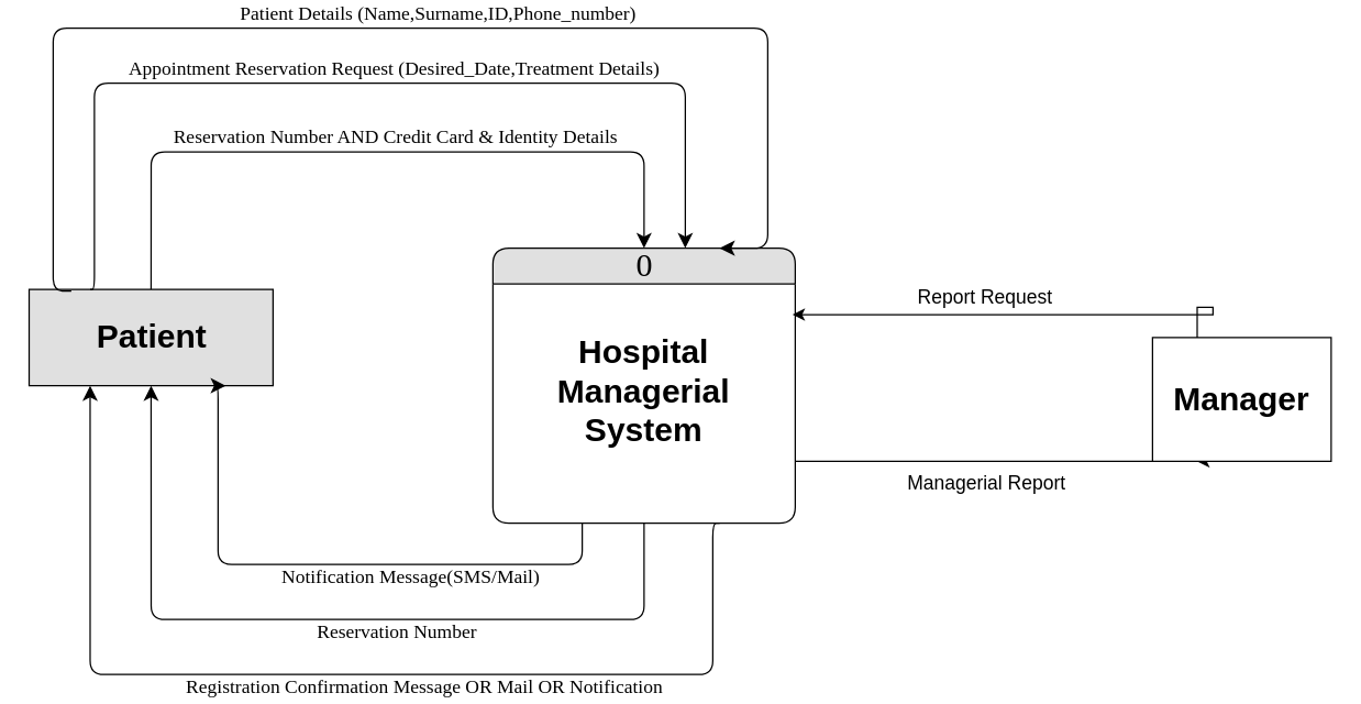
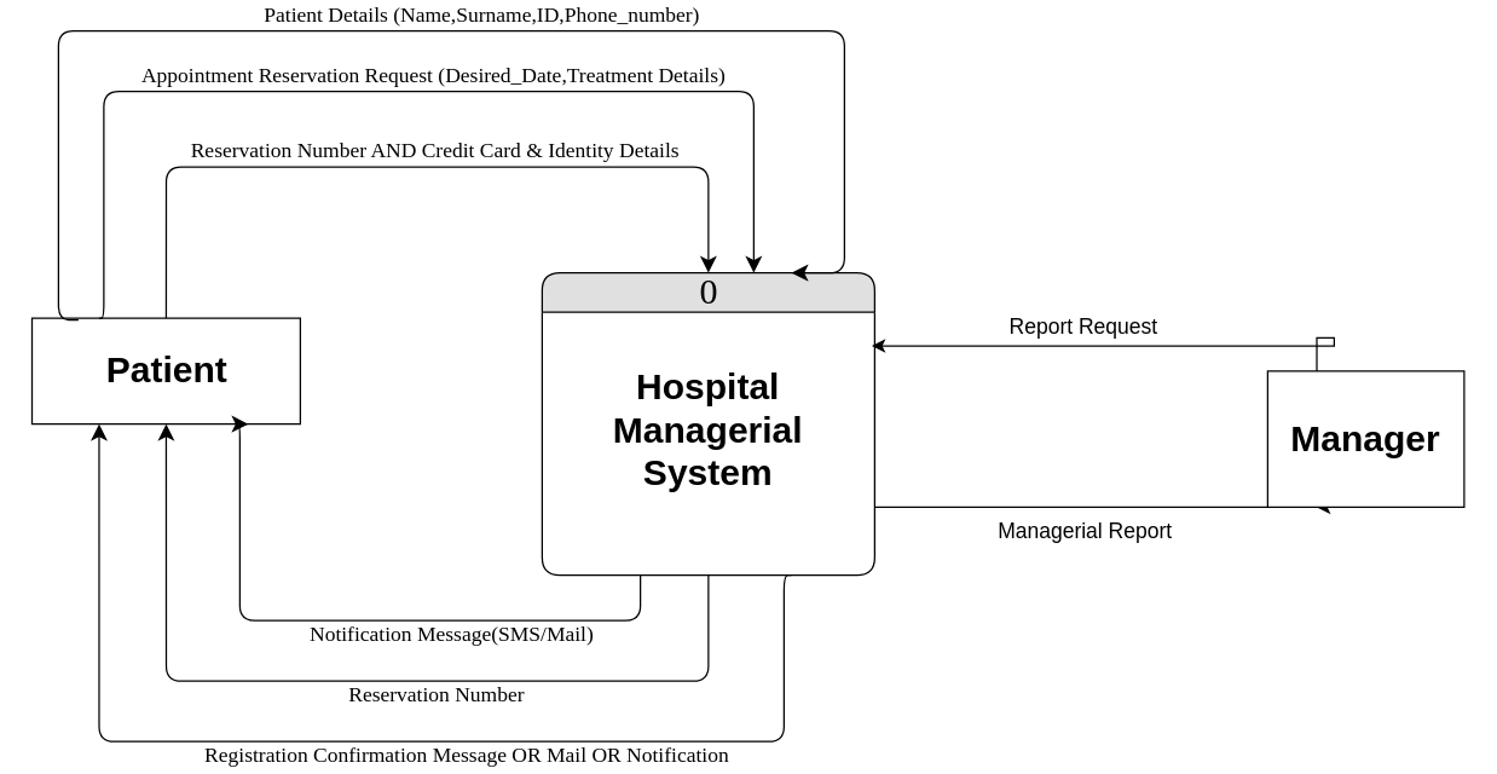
- <mxCell id="7" value="&lt;b&gt;Patient&lt;/b&gt;" style="rounded=0;whiteSpace=wrap;html=1;fontSize=24;fillColor=#e0e0e0;" parent="1" vertex="1"><mxGeometry x="20.5" y="210" width="177.5" height="70" as="geometry" /></mxCell>
+ <mxCell id="7" value="&lt;b&gt;Patient&lt;/b&gt;" style="rounded=0;whiteSpace=wrap;html=1;fontSize=24;" parent="1" vertex="1"><mxGeometry x="20.5" y="210" width="177.5" height="70" as="geometry" /></mxCell>
